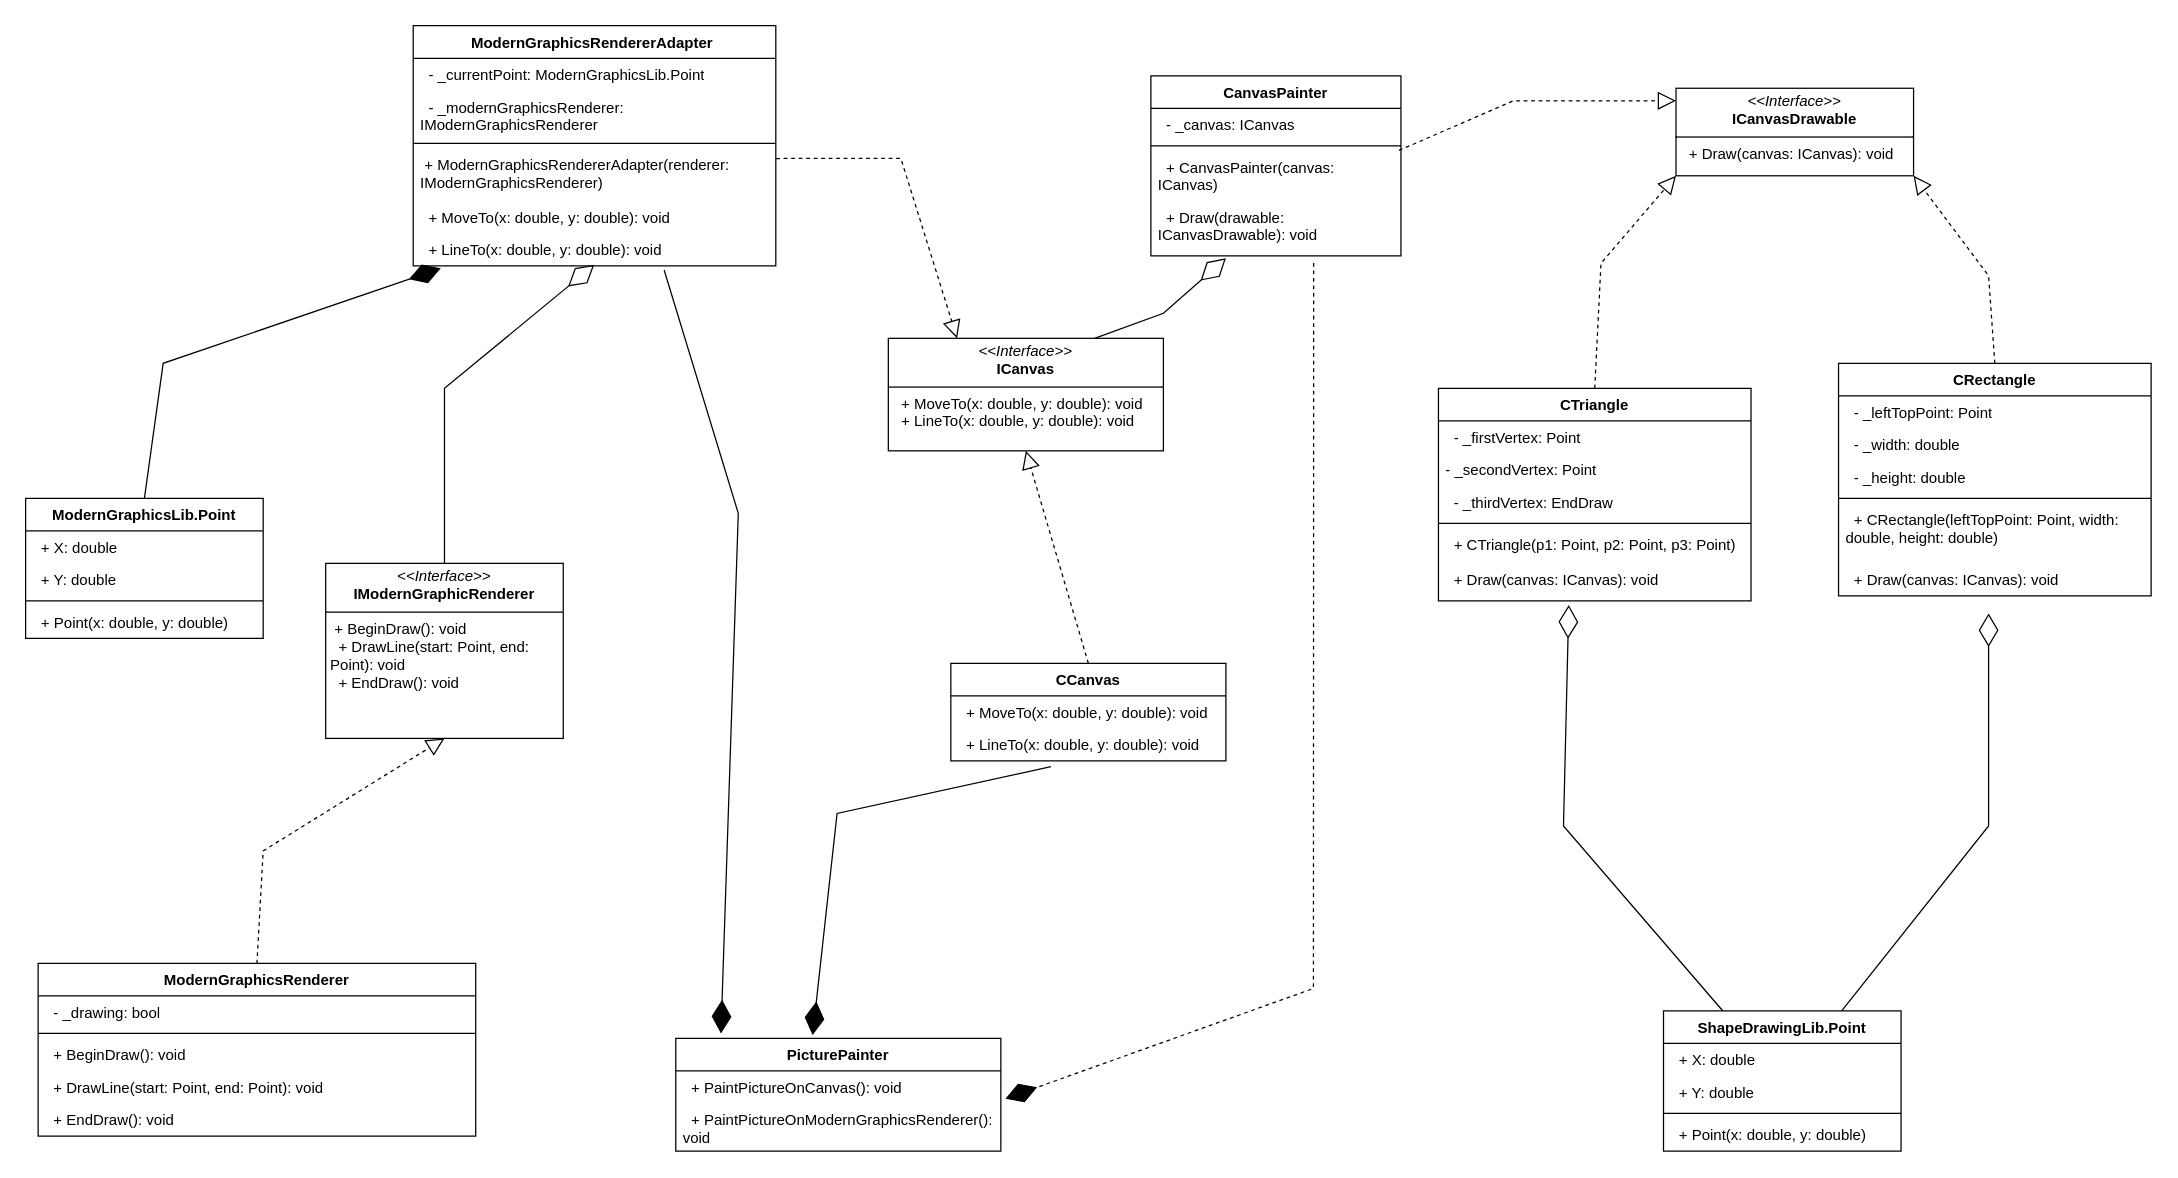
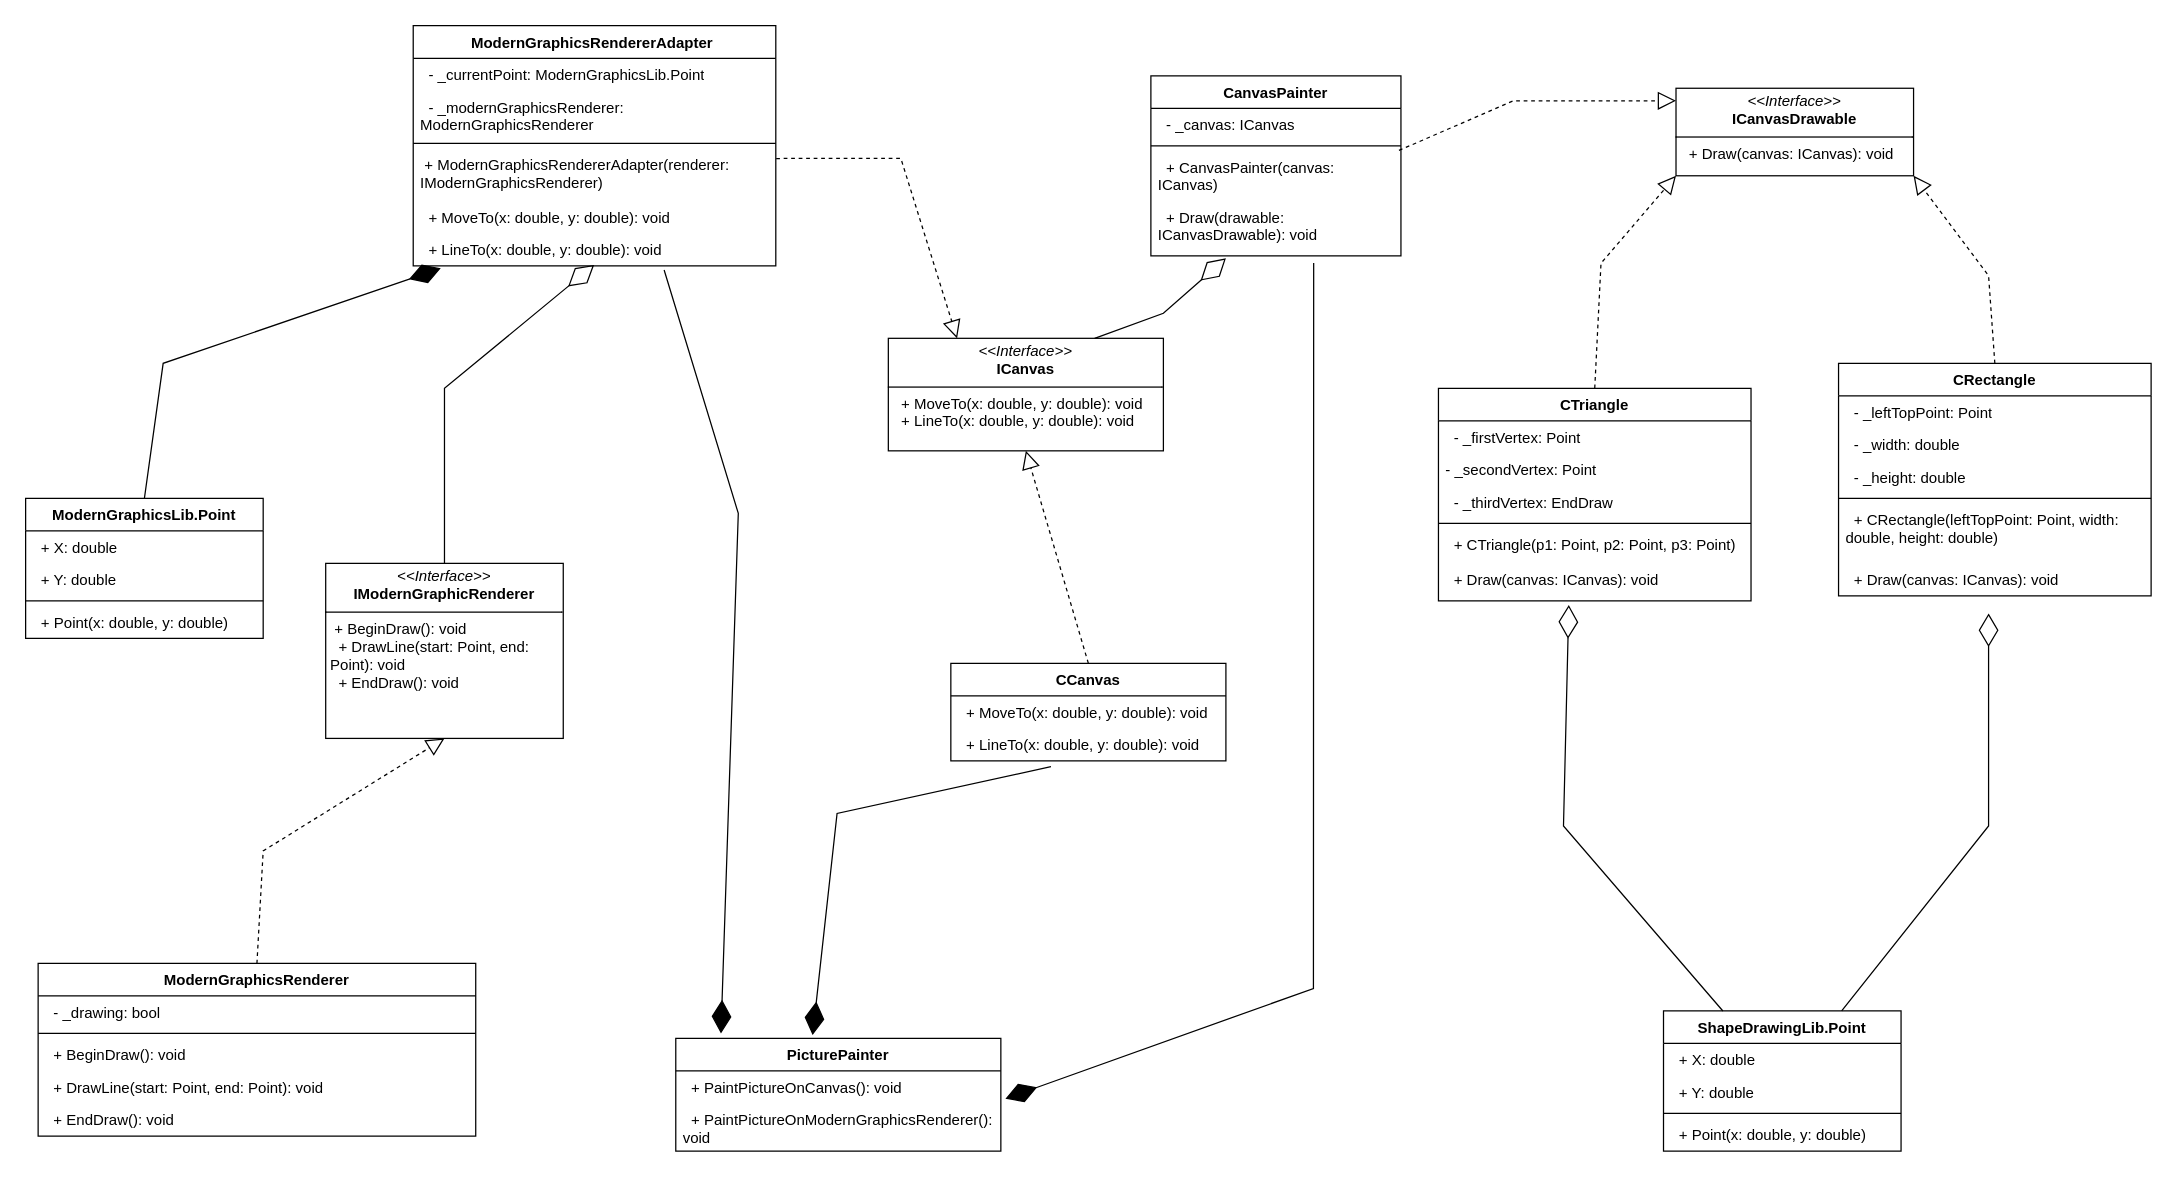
- <mxCell id="4" value="&amp;nbsp; - _modernGraphicsRenderer: IModernGraphicsRenderer" style="text;strokeColor=none;fillColor=none;align=left;verticalAlign=top;spacingLeft=4;spacingRight=4;overflow=hidden;rotatable=0;points=[[0,0.5],[1,0.5]];portConstraint=eastwest;whiteSpace=wrap;html=1;" parent="2" vertex="1"><mxGeometry y="52" width="290" height="38" as="geometry" /></mxCell>
+ <mxCell id="4" value="&amp;nbsp; - _modernGraphicsRenderer: ModernGraphicsRenderer" style="text;strokeColor=none;fillColor=none;align=left;verticalAlign=top;spacingLeft=4;spacingRight=4;overflow=hidden;rotatable=0;points=[[0,0.5],[1,0.5]];portConstraint=eastwest;whiteSpace=wrap;html=1;" parent="2" vertex="1"><mxGeometry y="52" width="290" height="38" as="geometry" /></mxCell>
- <mxCell id="65" value="" style="endArrow=diamondThin;endFill=1;endSize=24;html=1;rounded=0;entryX=1.014;entryY=-0.101;entryDx=0;entryDy=0;exitX=0.651;exitY=1.133;exitDx=0;exitDy=0;entryPerimeter=0;exitPerimeter=0;dashed=1;" parent="1" source="52" target="11" edge="1"><mxGeometry width="160" relative="1" as="geometry"><mxPoint x="1111" y="630" as="sourcePoint" /><mxPoint x="940" y="844" as="targetPoint" /><Array as="points"><mxPoint x="1050" y="790" /></Array></mxGeometry></mxCell>
+ <mxCell id="65" value="" style="endArrow=diamondThin;endFill=1;endSize=24;html=1;rounded=0;entryX=1.014;entryY=-0.101;entryDx=0;entryDy=0;exitX=0.651;exitY=1.133;exitDx=0;exitDy=0;entryPerimeter=0;exitPerimeter=0;" parent="1" source="52" target="11" edge="1"><mxGeometry width="160" relative="1" as="geometry"><mxPoint x="1111" y="630" as="sourcePoint" /><mxPoint x="940" y="844" as="targetPoint" /><Array as="points"><mxPoint x="1050" y="790" /></Array></mxGeometry></mxCell>
